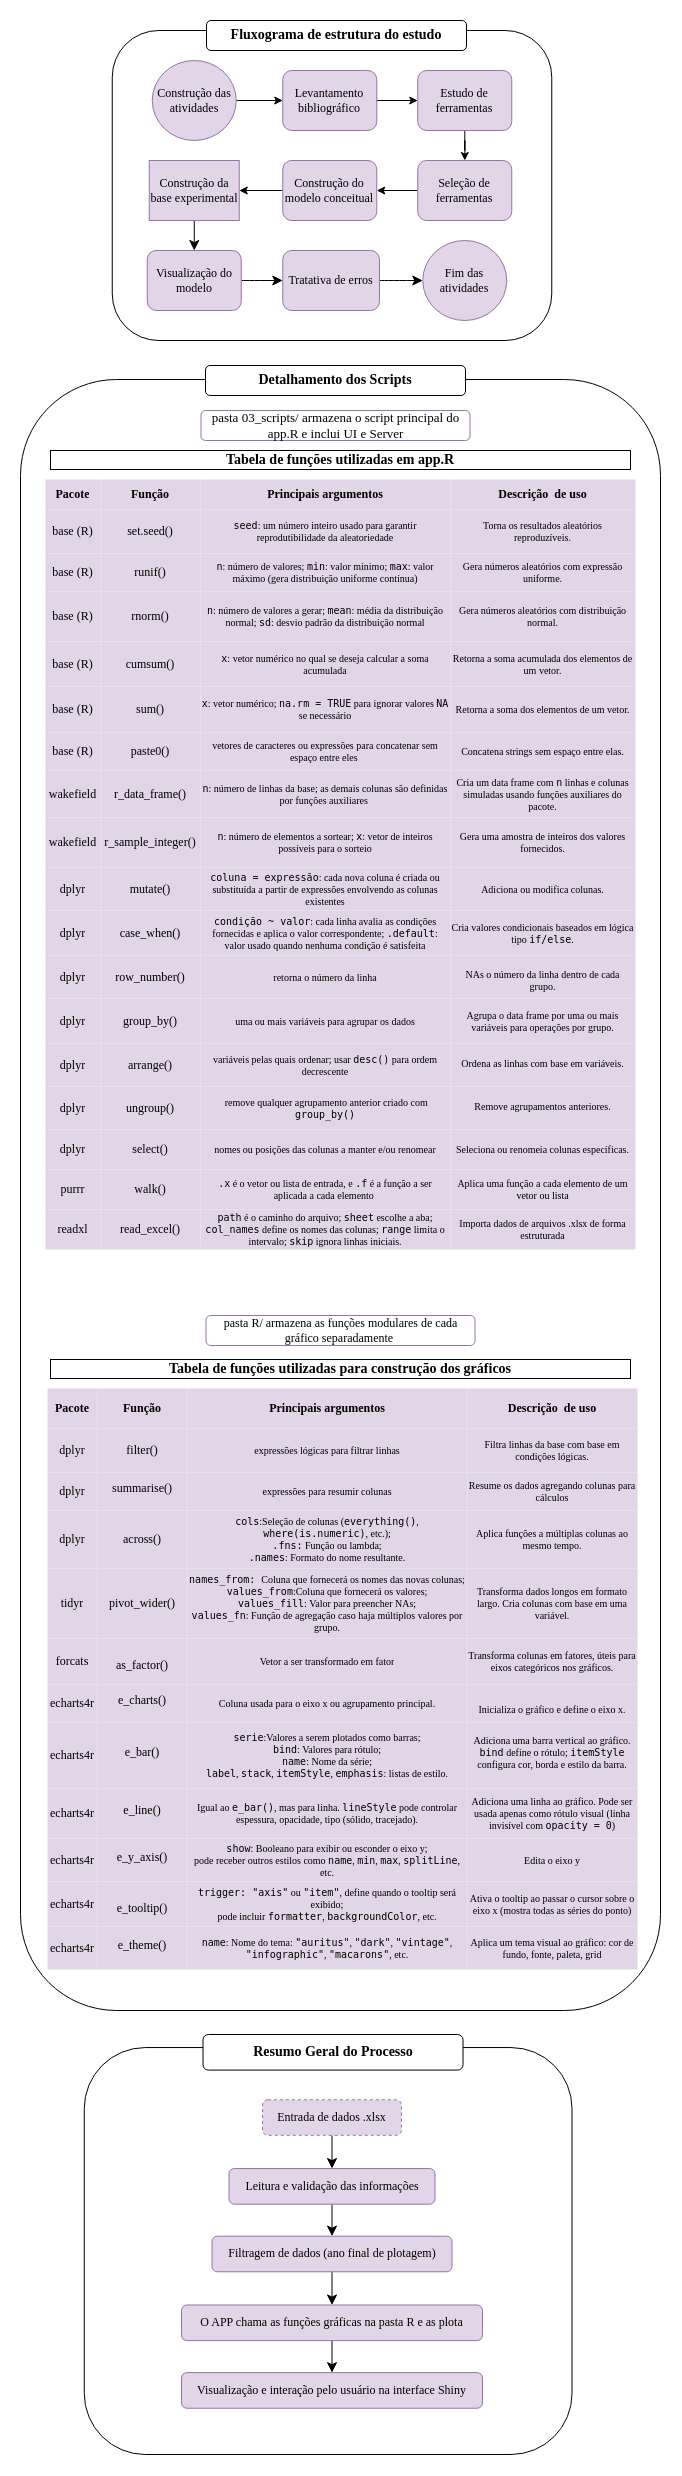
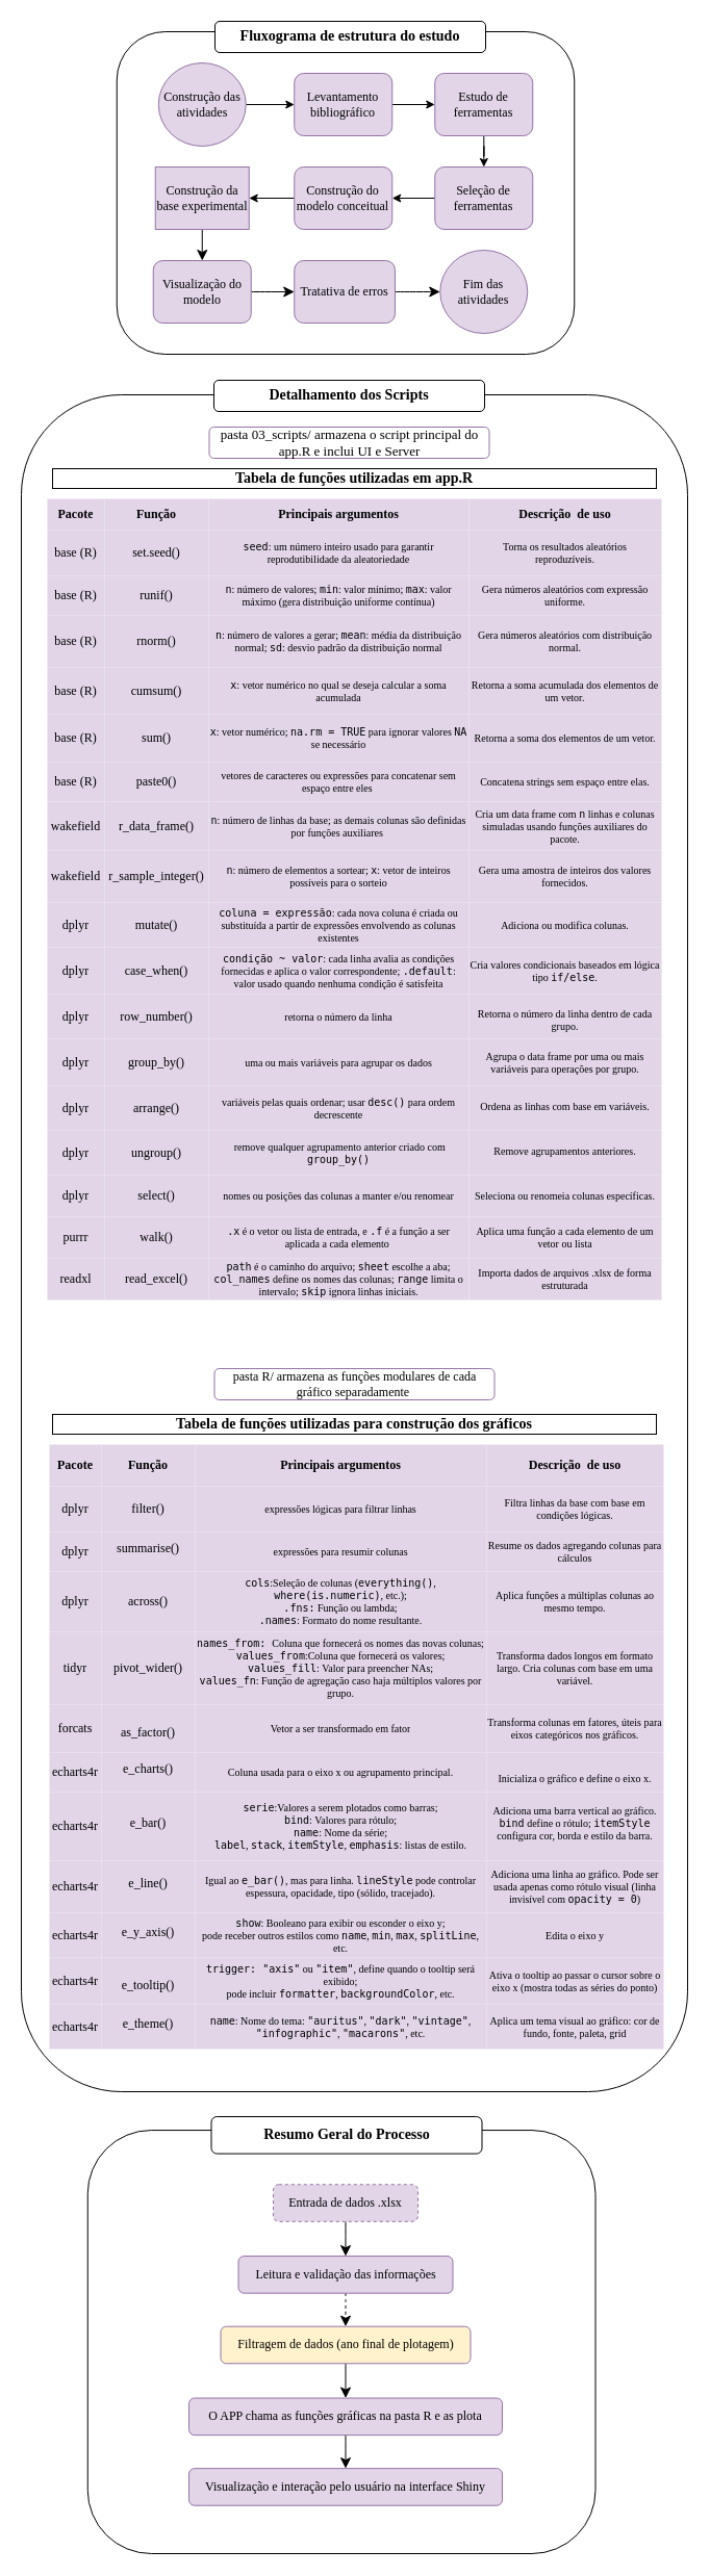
- <mxCell id="118" value="&lt;table&gt;&lt;tbody&gt;&lt;tr&gt;&lt;td data-col-size=&quot;md&quot; data-start=&quot;3211&quot; data-end=&quot;3305&quot;&gt;&lt;/td&gt;&lt;/tr&gt;&lt;/tbody&gt;&lt;/table&gt;&lt;table&gt;&lt;tbody&gt;&lt;tr&gt;&lt;td data-col-size=&quot;md&quot; data-start=&quot;3305&quot; data-end=&quot;3407&quot;&gt;NAs o número da linha dentro de cada grupo.&lt;/td&gt;&lt;/tr&gt;&lt;/tbody&gt;&lt;/table&gt;" style="shape=partialRectangle;html=1;whiteSpace=wrap;connectable=0;strokeColor=#9673a6;overflow=hidden;fillColor=#e1d5e7;top=0;left=0;bottom=0;right=0;pointerEvents=1;fontFamily=Times New Roman;fontSize=10;align=center;" parent="70" vertex="1"><mxGeometry x="405" y="476" width="185" height="43" as="geometry"><mxRectangle width="185" height="43" as="alternateBounds" /></mxGeometry></mxCell>
+ <mxCell id="118" value="&lt;table&gt;&lt;tbody&gt;&lt;tr&gt;&lt;td data-col-size=&quot;md&quot; data-start=&quot;3211&quot; data-end=&quot;3305&quot;&gt;&lt;/td&gt;&lt;/tr&gt;&lt;/tbody&gt;&lt;/table&gt;&lt;table&gt;&lt;tbody&gt;&lt;tr&gt;&lt;td data-col-size=&quot;md&quot; data-start=&quot;3305&quot; data-end=&quot;3407&quot;&gt;Retorna o número da linha dentro de cada grupo.&lt;/td&gt;&lt;/tr&gt;&lt;/tbody&gt;&lt;/table&gt;" style="shape=partialRectangle;html=1;whiteSpace=wrap;connectable=0;strokeColor=#9673a6;overflow=hidden;fillColor=#e1d5e7;top=0;left=0;bottom=0;right=0;pointerEvents=1;fontFamily=Times New Roman;fontSize=10;align=center;" parent="70" vertex="1"><mxGeometry x="405" y="476" width="185" height="43" as="geometry"><mxRectangle width="185" height="43" as="alternateBounds" /></mxGeometry></mxCell>
- <mxCell id="9" value="" style="edgeStyle=none;curved=1;rounded=0;orthogonalLoop=1;jettySize=auto;html=1;fontSize=12;startSize=8;endSize=8;fontFamily=Times New Roman;" parent="4" source="10" target="12" edge="1"><mxGeometry relative="1" as="geometry" /></mxCell>
+ <mxCell id="9" value="" style="edgeStyle=none;curved=1;rounded=0;orthogonalLoop=1;jettySize=auto;html=1;fontSize=12;startSize=8;endSize=8;fontFamily=Times New Roman;dashed=1;" parent="4" source="10" target="12" edge="1"><mxGeometry relative="1" as="geometry" /></mxCell>
- <mxCell id="12" value="Filtragem de dados (ano final de plotagem)" style="rounded=1;whiteSpace=wrap;html=1;fillColor=#e1d5e7;strokeColor=#9673a6;fontFamily=Times New Roman;" parent="4" vertex="1"><mxGeometry x="120" y="201.695" width="240" height="35.593" as="geometry" /></mxCell>
+ <mxCell id="12" value="Filtragem de dados (ano final de plotagem)" style="rounded=1;whiteSpace=wrap;html=1;fillColor=#fff2cc;strokeColor=#9673a6;fontFamily=Times New Roman;" parent="4" vertex="1"><mxGeometry x="120" y="201.695" width="240" height="35.593" as="geometry" /></mxCell>
